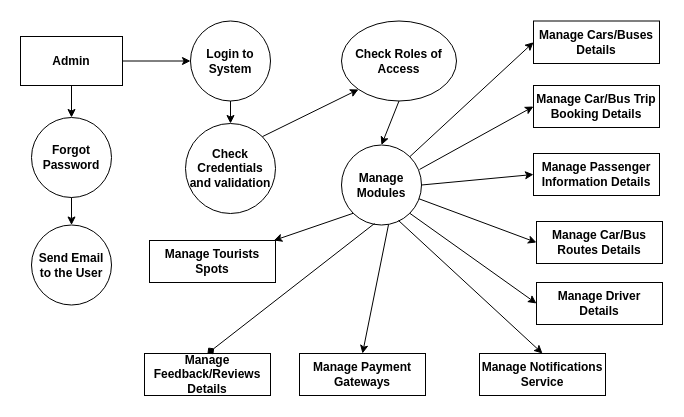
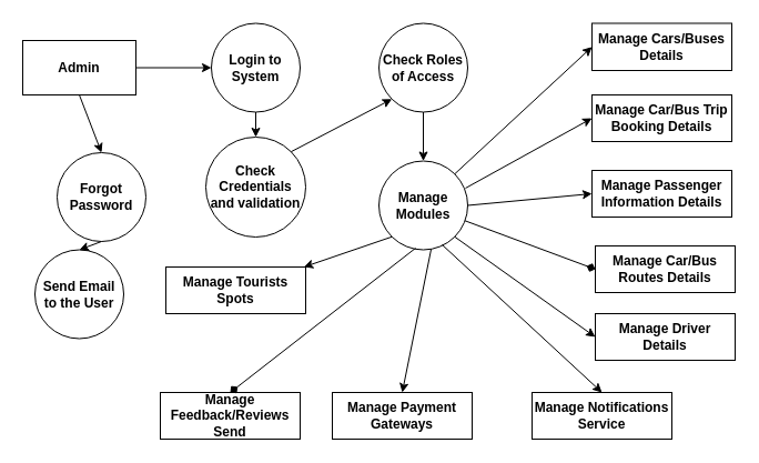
- <mxCell id="7" value="&lt;b&gt;Check Roles of Access&lt;/b&gt;" style="ellipse;whiteSpace=wrap;html=1;aspect=fixed;" vertex="1" parent="1"><mxGeometry x="341" y="20.5" width="115" height="80" as="geometry" /></mxCell>
+ <mxCell id="7" value="&lt;b&gt;Check Roles of Access&lt;/b&gt;" style="ellipse;whiteSpace=wrap;html=1;aspect=fixed;" vertex="1" parent="1"><mxGeometry x="341" y="20.5" width="80" height="80" as="geometry" /></mxCell>
- <mxCell id="3" value="&lt;b&gt;Forgot Password&lt;/b&gt;" style="ellipse;whiteSpace=wrap;html=1;aspect=fixed;" vertex="1" parent="1"><mxGeometry x="31" y="117" width="80" height="80" as="geometry" /></mxCell>
+ <mxCell id="3" value="&lt;b&gt;Forgot Password&lt;/b&gt;" style="ellipse;whiteSpace=wrap;html=1;aspect=fixed;" vertex="1" parent="1"><mxGeometry x="51" y="137" width="80" height="80" as="geometry" /></mxCell>
- <mxCell id="26" value="" style="endArrow=classic;html=1;rounded=0;entryX=0;entryY=0.5;entryDx=0;entryDy=0;" edge="1" parent="1" source="9" target="11"><mxGeometry width="50" height="50" relative="1" as="geometry"><mxPoint x="366" y="255" as="sourcePoint" /><mxPoint x="416" y="205" as="targetPoint" /></mxGeometry></mxCell>
+ <mxCell id="26" value="" style="endArrow=diamond;html=1;rounded=0;entryX=0;entryY=0.5;entryDx=0;entryDy=0;" edge="1" parent="1" source="9" target="11"><mxGeometry width="50" height="50" relative="1" as="geometry"><mxPoint x="366" y="255" as="sourcePoint" /><mxPoint x="416" y="205" as="targetPoint" /></mxGeometry></mxCell>
- <mxCell id="16" value="&lt;b&gt;Manage Feedback/Reviews Details&lt;/b&gt;" style="rounded=0;whiteSpace=wrap;html=1;" vertex="1" parent="1"><mxGeometry x="144" y="353" width="126" height="42" as="geometry" /></mxCell>
+ <mxCell id="16" value="&lt;b&gt;Manage Feedback/Reviews Send&lt;/b&gt;" style="rounded=0;whiteSpace=wrap;html=1;" vertex="1" parent="1"><mxGeometry x="144" y="353" width="126" height="42" as="geometry" /></mxCell>
